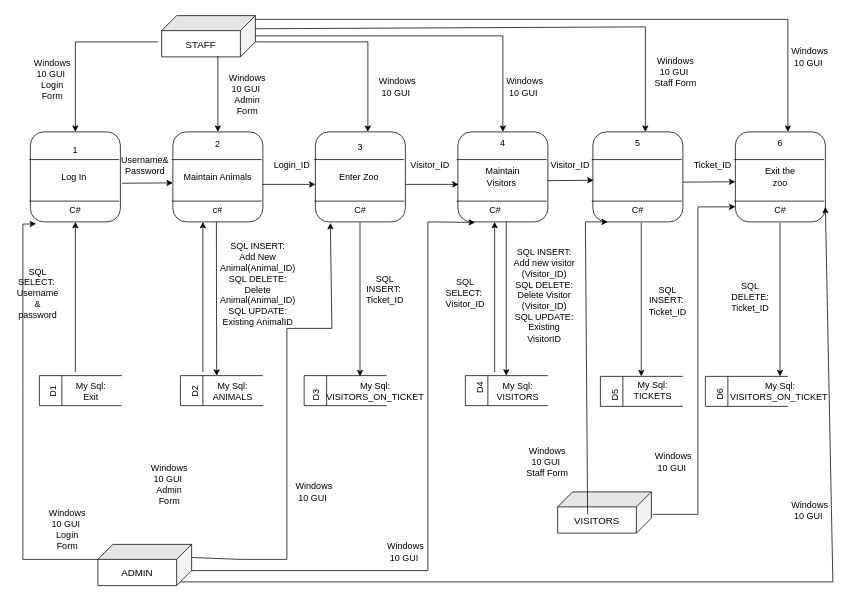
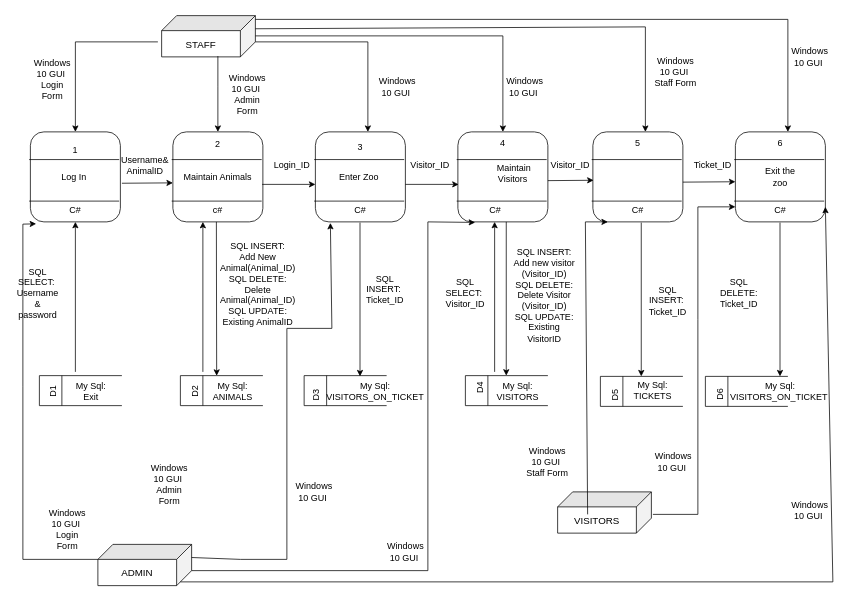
- <mxCell id="94" value="Username&amp;amp; Password" style="text;html=1;strokeColor=none;fillColor=none;align=center;verticalAlign=middle;whiteSpace=wrap;rounded=0;" parent="1" vertex="1"><mxGeometry x="162.5" y="205" width="60" height="30" as="geometry" /></mxCell>
+ <mxCell id="94" value="Username&amp;amp; AnimalID" style="text;html=1;strokeColor=none;fillColor=none;align=center;verticalAlign=middle;whiteSpace=wrap;rounded=0;" parent="1" vertex="1"><mxGeometry x="162.5" y="205" width="60" height="30" as="geometry" /></mxCell>
- <mxCell id="23" value="Maintain Visitors&amp;nbsp;" style="text;html=1;strokeColor=none;fillColor=none;align=center;verticalAlign=middle;whiteSpace=wrap;rounded=0;" parent="19" vertex="1"><mxGeometry x="30" y="45" width="60" height="30" as="geometry" /></mxCell>
+ <mxCell id="23" value="Maintain Visitors&amp;nbsp;" style="text;html=1;strokeColor=none;fillColor=none;align=center;verticalAlign=middle;whiteSpace=wrap;rounded=0;" parent="19" vertex="1"><mxGeometry x="45" y="40" width="60" height="30" as="geometry" /></mxCell>
- <mxCell id="80" value="SQL DELETE:&lt;br&gt;Ticket_ID" style="text;html=1;strokeColor=none;fillColor=none;align=center;verticalAlign=middle;whiteSpace=wrap;rounded=0;" parent="1" vertex="1"><mxGeometry x="970" y="380" width="60" height="30" as="geometry" /></mxCell>
+ <mxCell id="80" value="SQL DELETE:&lt;br&gt;Ticket_ID" style="text;html=1;strokeColor=none;fillColor=none;align=center;verticalAlign=middle;whiteSpace=wrap;rounded=0;" parent="1" vertex="1"><mxGeometry x="955" y="375" width="60" height="30" as="geometry" /></mxCell>
